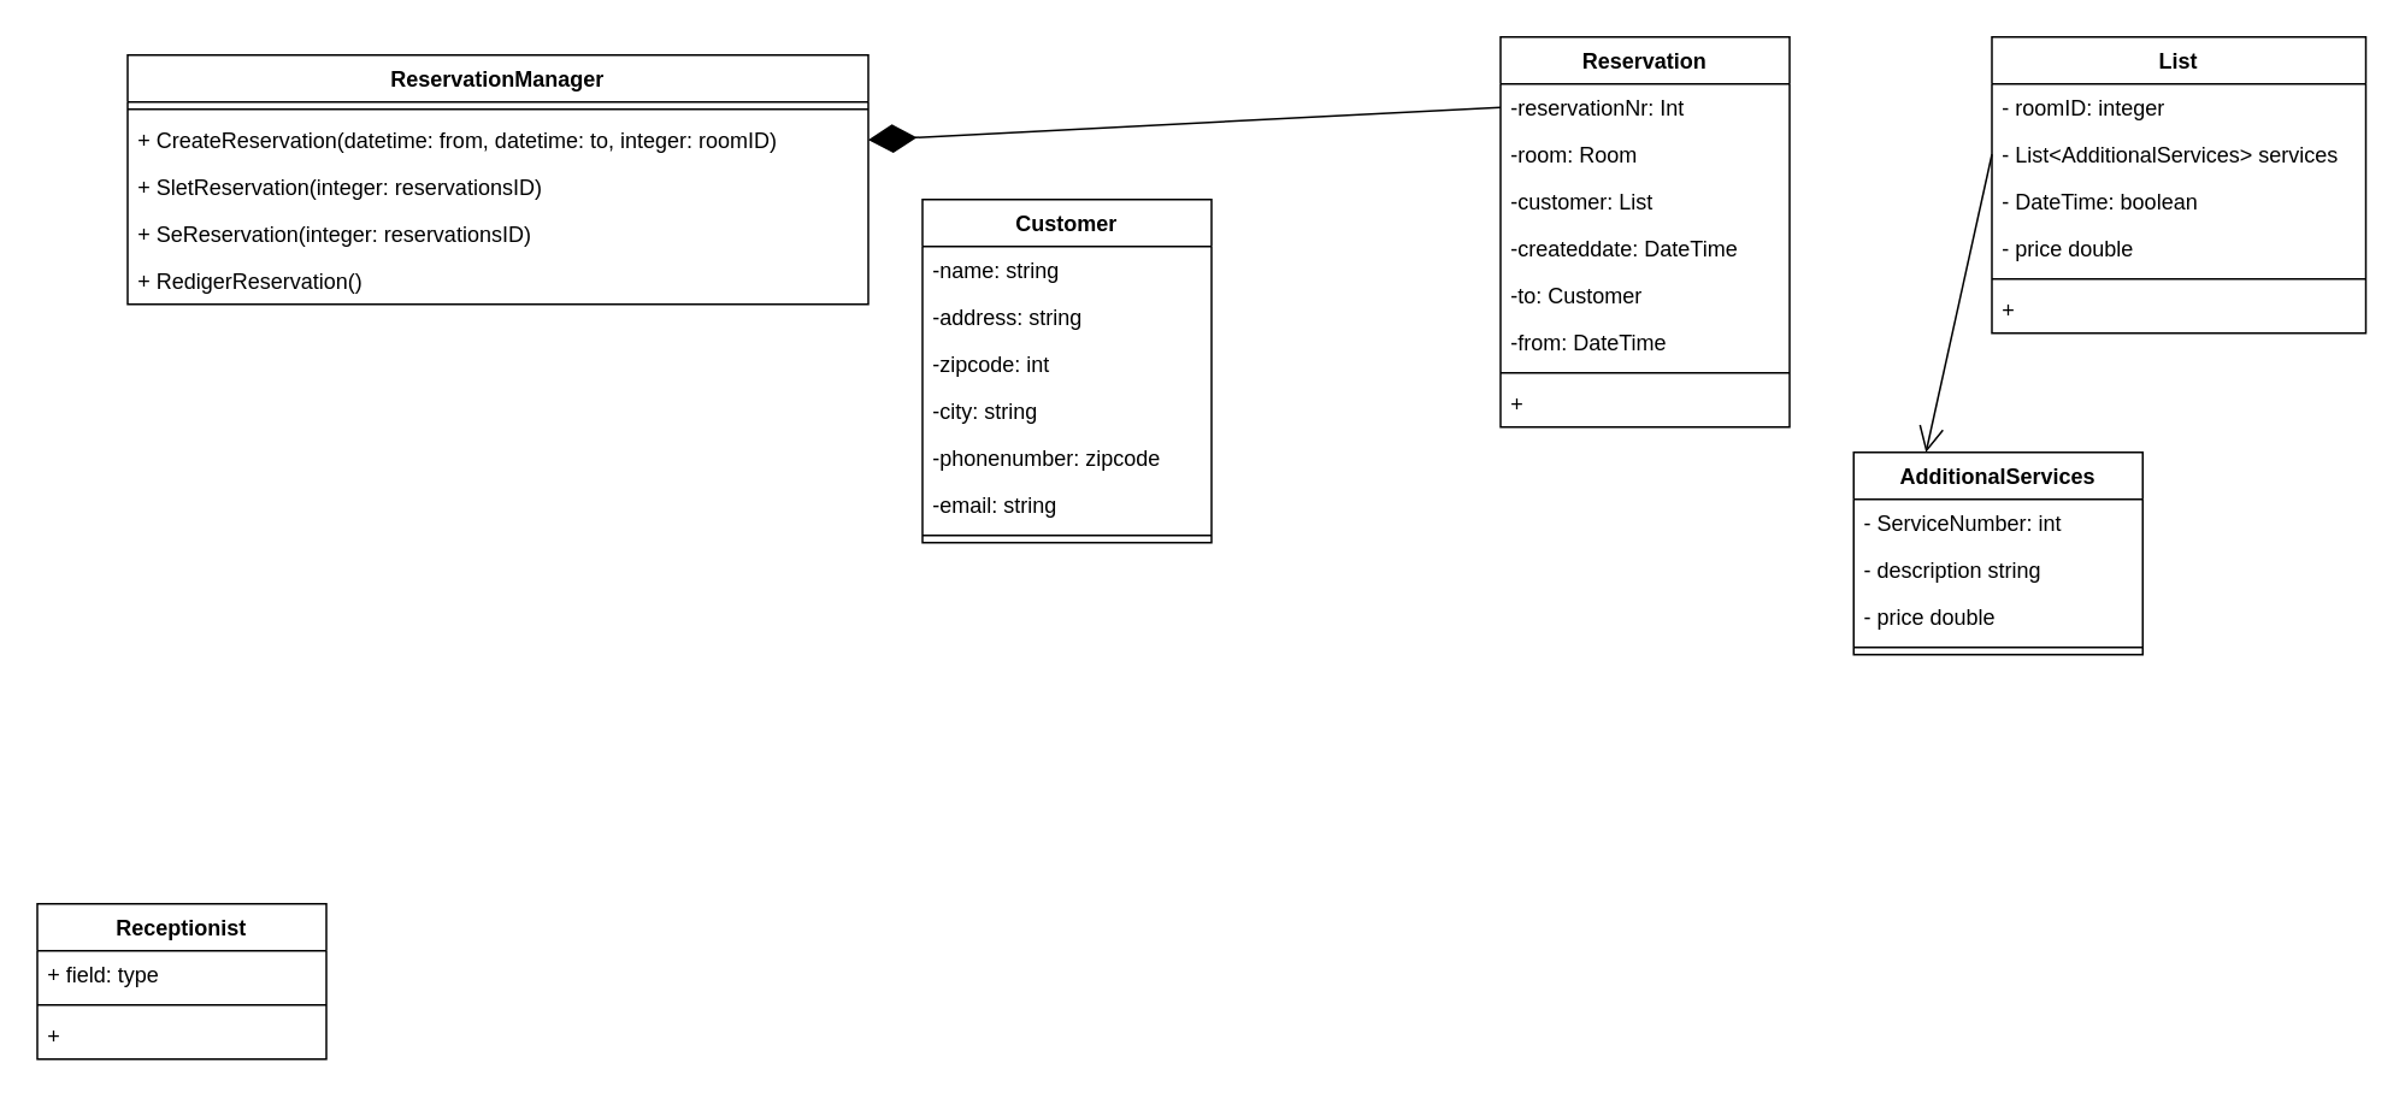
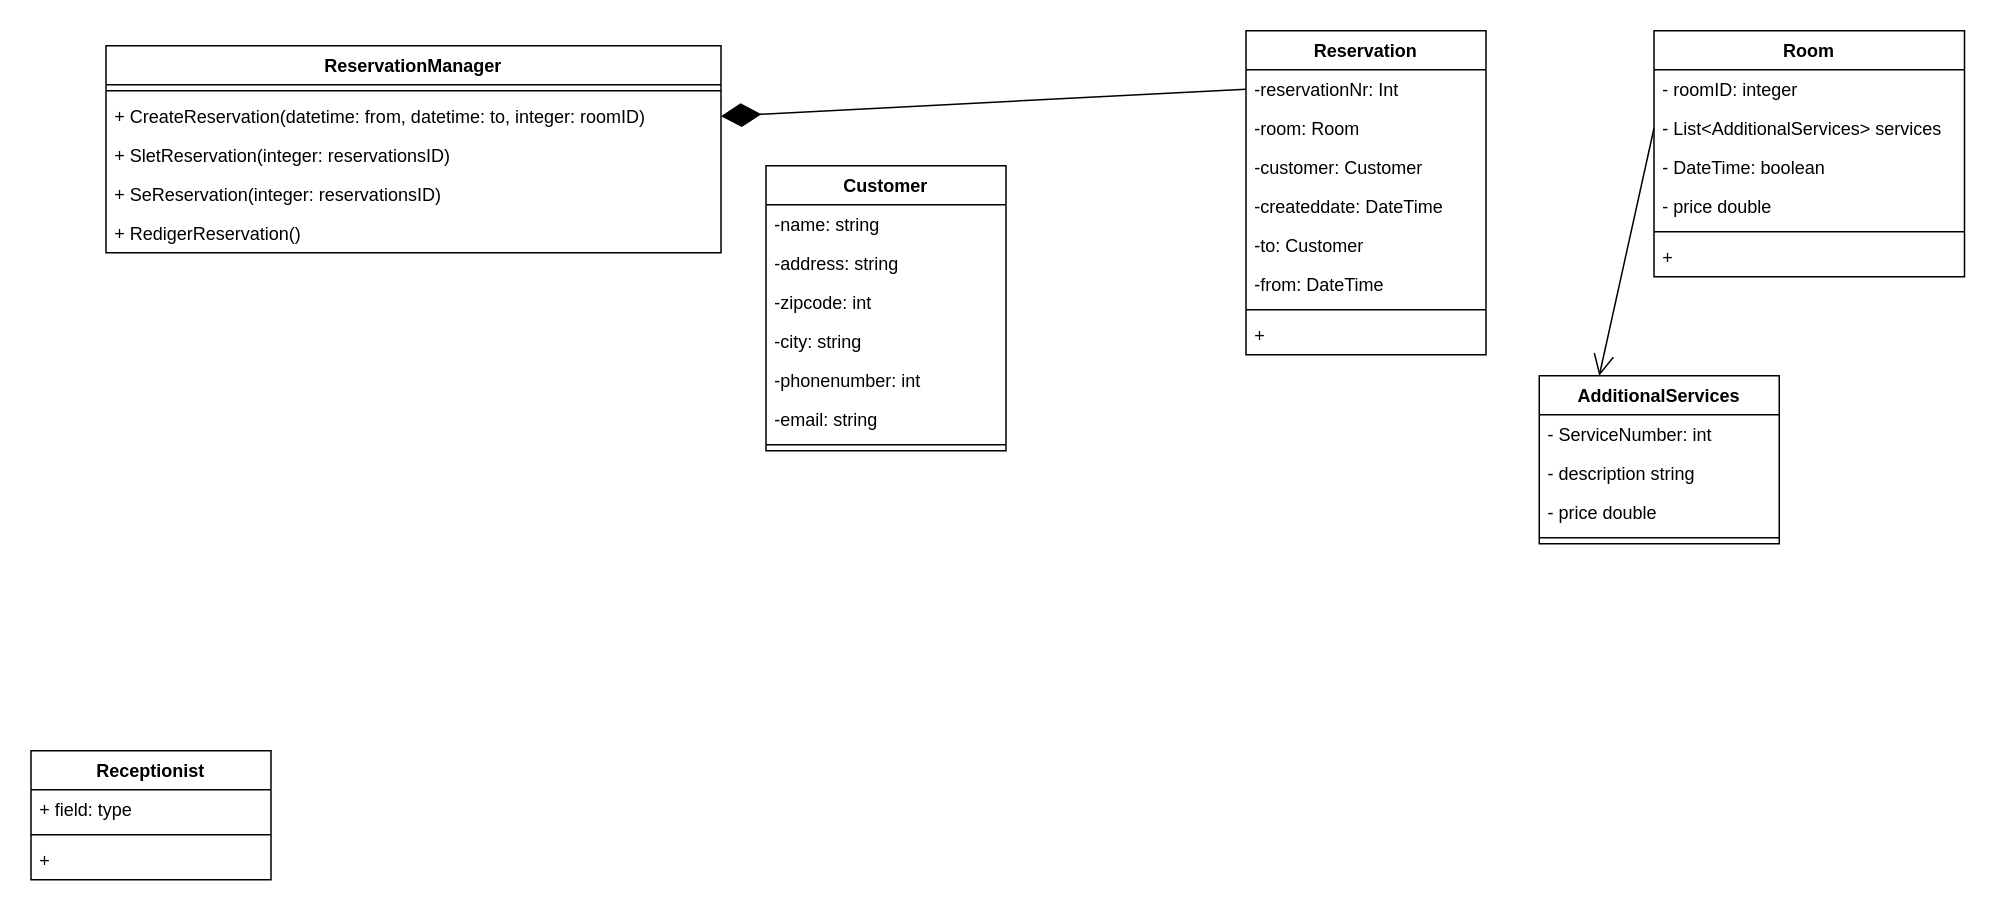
- <mxCell id="23" value="List" style="swimlane;fontStyle=1;align=center;verticalAlign=top;childLayout=stackLayout;horizontal=1;startSize=26;horizontalStack=0;resizeParent=1;resizeParentMax=0;resizeLast=0;collapsible=1;marginBottom=0;" parent="1" vertex="1"><mxGeometry x="1102" y="20" width="207" height="164" as="geometry" /></mxCell>
+ <mxCell id="23" value="Room" style="swimlane;fontStyle=1;align=center;verticalAlign=top;childLayout=stackLayout;horizontal=1;startSize=26;horizontalStack=0;resizeParent=1;resizeParentMax=0;resizeLast=0;collapsible=1;marginBottom=0;" parent="1" vertex="1"><mxGeometry x="1102" y="20" width="207" height="164" as="geometry" /></mxCell>
- <mxCell id="17" value="-customer: List" style="text;strokeColor=none;fillColor=none;align=left;verticalAlign=top;spacingLeft=4;spacingRight=4;overflow=hidden;rotatable=0;points=[[0,0.5],[1,0.5]];portConstraint=eastwest;" parent="14" vertex="1"><mxGeometry y="78" width="160" height="26" as="geometry" /></mxCell>
+ <mxCell id="17" value="-customer: Customer" style="text;strokeColor=none;fillColor=none;align=left;verticalAlign=top;spacingLeft=4;spacingRight=4;overflow=hidden;rotatable=0;points=[[0,0.5],[1,0.5]];portConstraint=eastwest;" parent="14" vertex="1"><mxGeometry y="78" width="160" height="26" as="geometry" /></mxCell>
- <mxCell id="40" value="-phonenumber: zipcode" style="text;strokeColor=none;fillColor=none;align=left;verticalAlign=top;spacingLeft=4;spacingRight=4;overflow=hidden;rotatable=0;points=[[0,0.5],[1,0.5]];portConstraint=eastwest;" vertex="1" parent="35"><mxGeometry y="130" width="160" height="26" as="geometry" /></mxCell>
+ <mxCell id="40" value="-phonenumber: int" style="text;strokeColor=none;fillColor=none;align=left;verticalAlign=top;spacingLeft=4;spacingRight=4;overflow=hidden;rotatable=0;points=[[0,0.5],[1,0.5]];portConstraint=eastwest;" vertex="1" parent="35"><mxGeometry y="130" width="160" height="26" as="geometry" /></mxCell>
